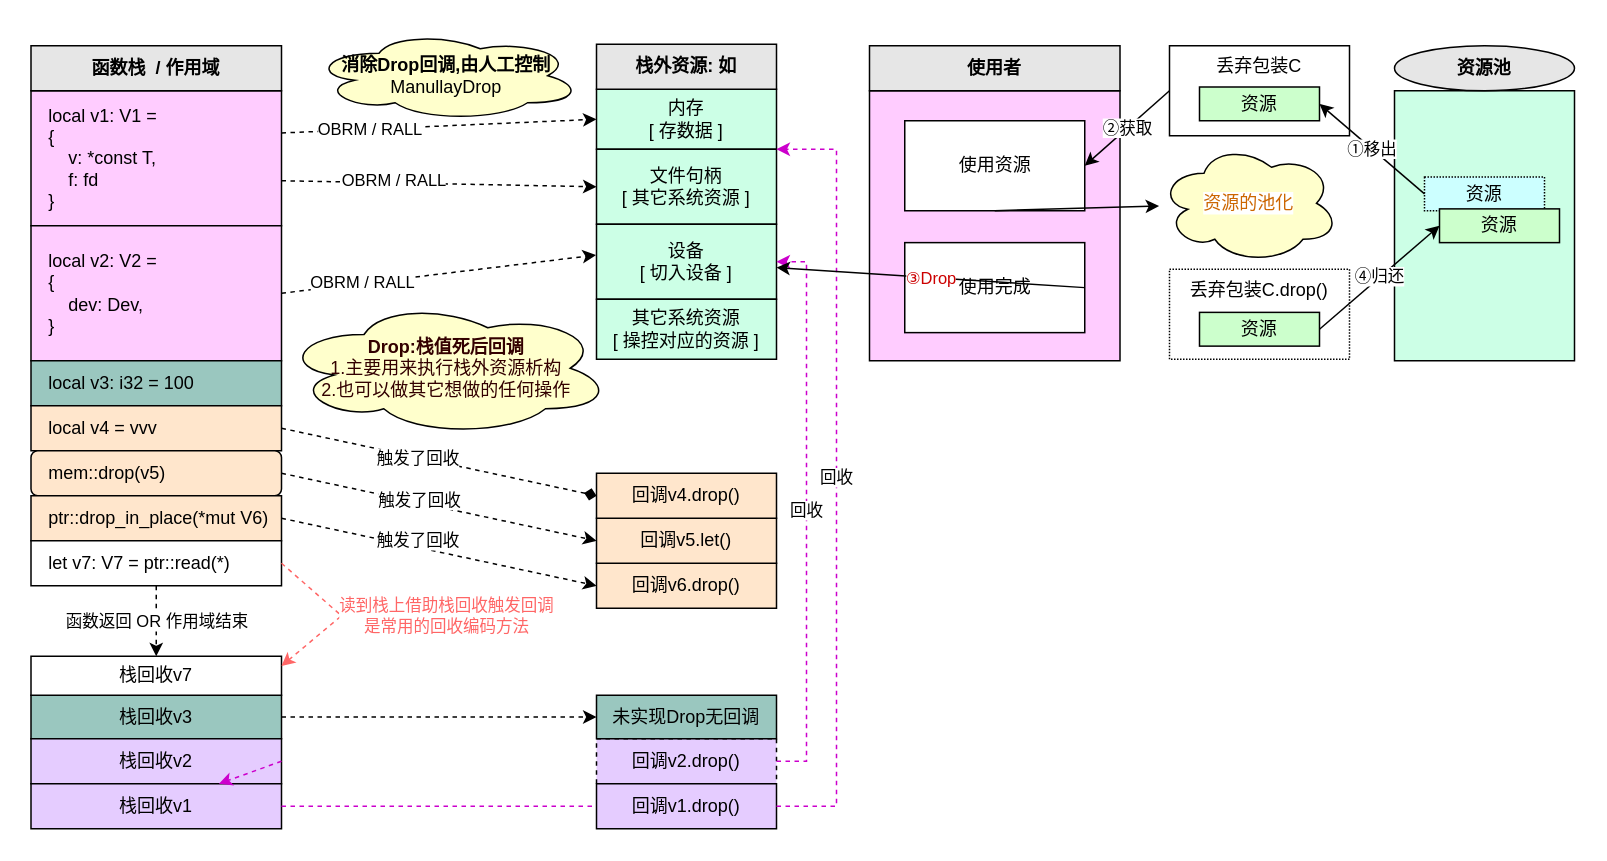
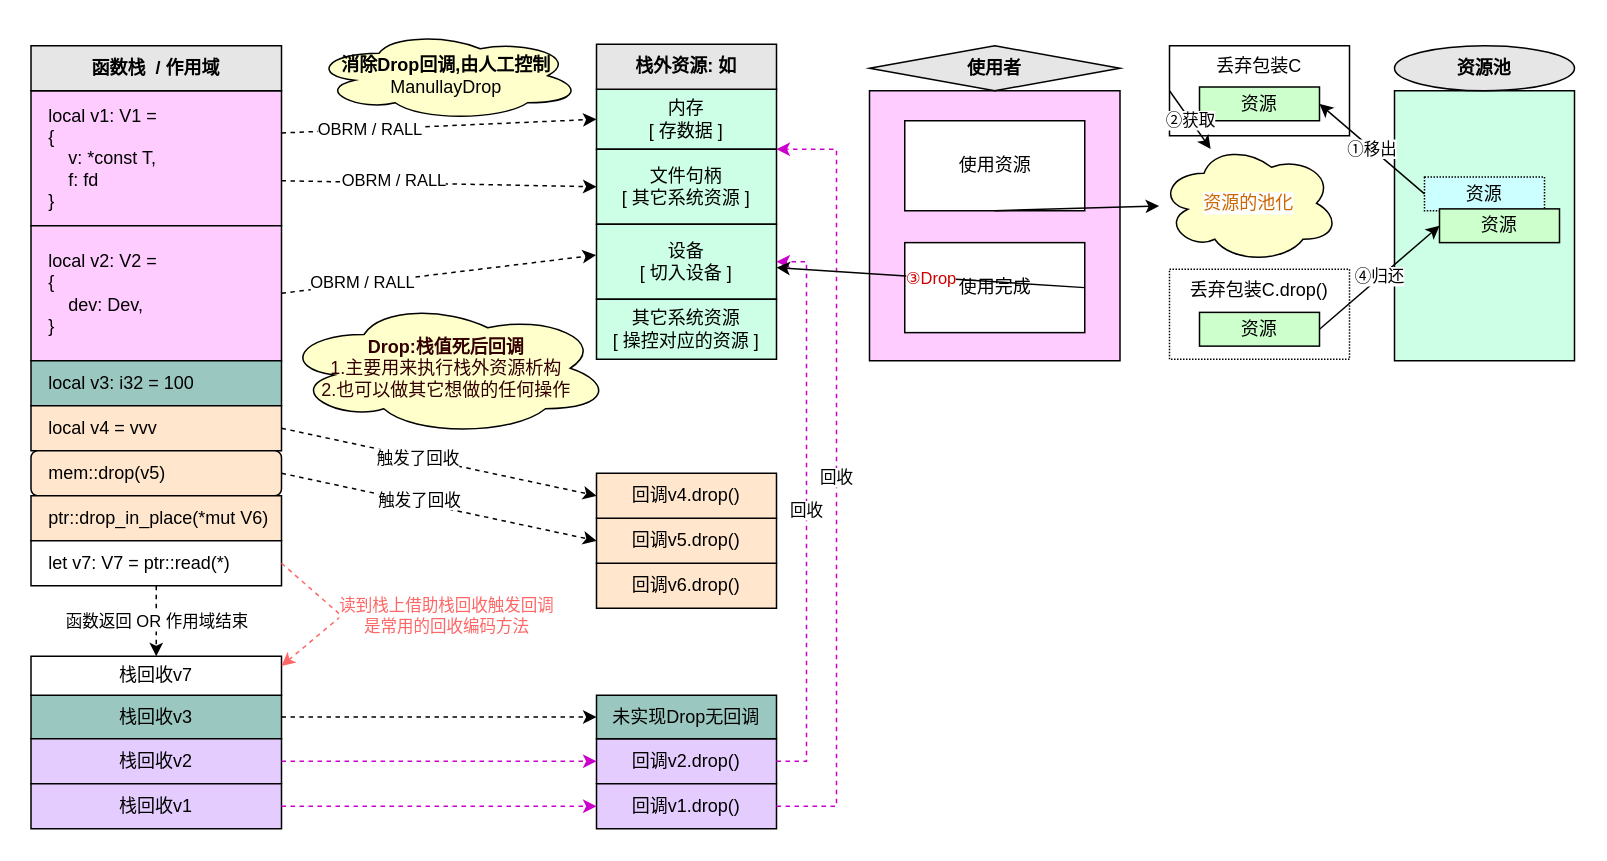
- <mxCell id="47" value="使用者" style="rounded=0;whiteSpace=wrap;html=1;strokeColor=#000000;fontStyle=1;fillColor=#E6E6E6;" vertex="1" parent="1"><mxGeometry x="579" y="30" width="167" height="30" as="geometry" /></mxCell>
+ <mxCell id="47" value="使用者" style="rhombus;whiteSpace=wrap;html=1;strokeColor=#000000;fontStyle=1;fillColor=#E6E6E6;" vertex="1" parent="1"><mxGeometry x="579" y="30" width="167" height="30" as="geometry" /></mxCell>
- <mxCell id="54" value="②获取" style="endArrow=classic;html=1;rounded=0;exitX=0;exitY=0.5;exitDx=0;exitDy=0;entryX=1;entryY=0.5;entryDx=0;entryDy=0;" edge="1" parent="1" source="51" target="53"><mxGeometry width="50" height="50" relative="1" as="geometry"><mxPoint x="489" y="180" as="sourcePoint" /><mxPoint x="539" y="130" as="targetPoint" /></mxGeometry></mxCell>
+ <mxCell id="54" value="②获取" style="endArrow=classic;html=1;rounded=0;exitX=0;exitY=0.5;exitDx=0;exitDy=0;" edge="1" parent="1" source="51" target="63"><mxGeometry width="50" height="50" relative="1" as="geometry"><mxPoint x="489" y="180" as="sourcePoint" /><mxPoint x="539" y="130" as="targetPoint" /></mxGeometry></mxCell>
- <mxCell id="31" value="" style="endArrow=diamond;html=1;rounded=0;dashed=1;exitX=1;exitY=0.5;exitDx=0;exitDy=0;entryX=0;entryY=0.5;entryDx=0;entryDy=0;" parent="1" source="25" target="30" edge="1"><mxGeometry width="50" height="50" relative="1" as="geometry"><mxPoint x="487" y="370" as="sourcePoint" /><mxPoint x="537" y="320" as="targetPoint" /></mxGeometry></mxCell>
+ <mxCell id="31" value="" style="endArrow=classic;html=1;rounded=0;dashed=1;exitX=1;exitY=0.5;exitDx=0;exitDy=0;entryX=0;entryY=0.5;entryDx=0;entryDy=0;" parent="1" source="25" target="30" edge="1"><mxGeometry width="50" height="50" relative="1" as="geometry"><mxPoint x="487" y="370" as="sourcePoint" /><mxPoint x="537" y="320" as="targetPoint" /></mxGeometry></mxCell>
- <mxCell id="29" value="回调v5.let()" style="rounded=0;whiteSpace=wrap;html=1;fillColor=#FFE6CC;" parent="1" vertex="1"><mxGeometry x="397" y="345" width="120" height="30" as="geometry" /></mxCell>
+ <mxCell id="29" value="回调v5.drop()" style="rounded=0;whiteSpace=wrap;html=1;fillColor=#FFE6CC;" parent="1" vertex="1"><mxGeometry x="397" y="345" width="120" height="30" as="geometry" /></mxCell>
- <mxCell id="35" value="" style="endArrow=classic;html=1;rounded=0;dashed=1;exitX=1;exitY=0.5;exitDx=0;exitDy=0;entryX=0;entryY=0.5;entryDx=0;entryDy=0;" parent="1" source="27" target="28" edge="1"><mxGeometry width="50" height="50" relative="1" as="geometry"><mxPoint x="487" y="370" as="sourcePoint" /><mxPoint x="537" y="320" as="targetPoint" /></mxGeometry></mxCell>
- <mxCell id="36" value="触发了回收" style="edgeLabel;html=1;align=center;verticalAlign=middle;resizable=0;points=[];" parent="35" vertex="1" connectable="0"><mxGeometry x="-0.246" y="1" relative="1" as="geometry"><mxPoint x="11" y="-1" as="offset" /></mxGeometry></mxCell>
- <mxCell id="20" value="回调v2.drop()" style="rounded=0;whiteSpace=wrap;html=1;fillColor=#E5CCFF;dashed=1;" parent="1" vertex="1"><mxGeometry x="397" y="492" width="120" height="30" as="geometry" /></mxCell>
+ <mxCell id="20" value="回调v2.drop()" style="rounded=0;whiteSpace=wrap;html=1;fillColor=#E5CCFF;" parent="1" vertex="1"><mxGeometry x="397" y="492" width="120" height="30" as="geometry" /></mxCell>
- <mxCell id="22" value="" style="endArrow=classic;html=1;rounded=0;dashed=1;exitX=1;exitY=0.5;exitDx=0;exitDy=0;strokeColor=#CC00CC;" parent="1" source="18" target="19" edge="1"><mxGeometry width="50" height="50" relative="1" as="geometry"><mxPoint x="230" y="505" as="sourcePoint" /><mxPoint x="280" y="455" as="targetPoint" /></mxGeometry></mxCell>
+ <mxCell id="22" value="" style="endArrow=classic;html=1;rounded=0;dashed=1;exitX=1;exitY=0.5;exitDx=0;exitDy=0;strokeColor=#CC00CC;" parent="1" source="18" target="20" edge="1"><mxGeometry width="50" height="50" relative="1" as="geometry"><mxPoint x="230" y="505" as="sourcePoint" /><mxPoint x="280" y="455" as="targetPoint" /></mxGeometry></mxCell>
- <mxCell id="23" value="" style="endArrow=none;html=1;rounded=0;dashed=1;exitX=1;exitY=0.5;exitDx=0;exitDy=0;strokeColor=#CC00CC;" parent="1" source="19" target="21" edge="1"><mxGeometry width="50" height="50" relative="1" as="geometry"><mxPoint x="240" y="495" as="sourcePoint" /><mxPoint x="290" y="445" as="targetPoint" /></mxGeometry></mxCell>
+ <mxCell id="23" value="" style="endArrow=classic;html=1;rounded=0;dashed=1;exitX=1;exitY=0.5;exitDx=0;exitDy=0;strokeColor=#CC00CC;" parent="1" source="19" target="21" edge="1"><mxGeometry width="50" height="50" relative="1" as="geometry"><mxPoint x="240" y="495" as="sourcePoint" /><mxPoint x="290" y="445" as="targetPoint" /></mxGeometry></mxCell>
